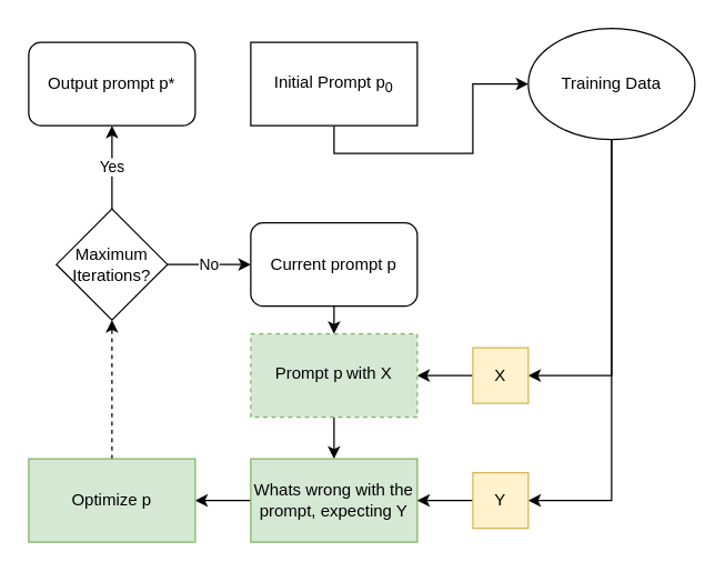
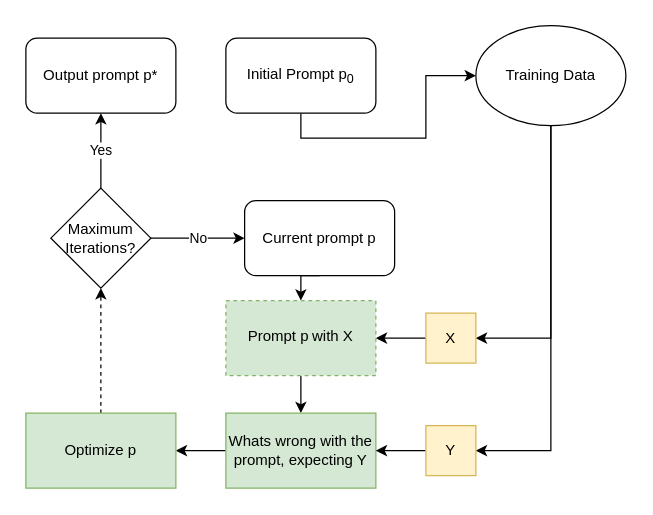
- <mxCell id="12" value="Initial Prompt p&lt;sub&gt;0&lt;/sub&gt;" style="whiteSpace=wrap;html=1;rounded=0;" vertex="1" parent="1"><mxGeometry x="180" y="30" width="120" height="60" as="geometry" /></mxCell>
+ <mxCell id="12" value="Initial Prompt p&lt;sub&gt;0&lt;/sub&gt;" style="rounded=1;whiteSpace=wrap;html=1;" vertex="1" parent="1"><mxGeometry x="180" y="30" width="120" height="60" as="geometry" /></mxCell>
- <mxCell id="3" value="Current prompt p" style="rounded=1;whiteSpace=wrap;html=1;" vertex="1" parent="1"><mxGeometry x="180" y="160" width="120" height="60" as="geometry" /></mxCell>
+ <mxCell id="3" value="Current prompt p" style="rounded=1;whiteSpace=wrap;html=1;" vertex="1" parent="1"><mxGeometry x="195" y="160" width="120" height="60" as="geometry" /></mxCell>
